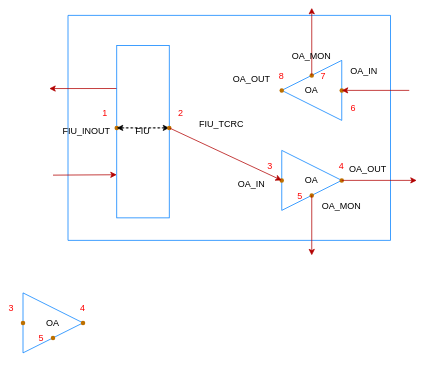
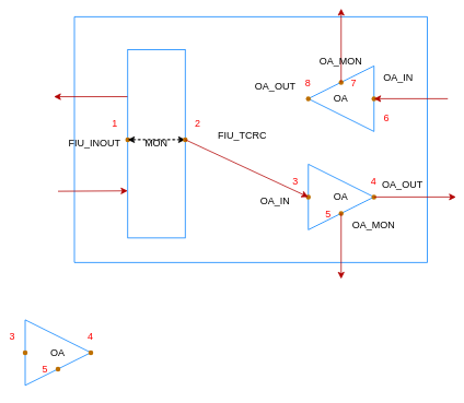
- <mxCell id="5" value="FIU" style="rounded=0;whiteSpace=wrap;html=1;comic=0;strokeColor=#007FFF;startSize=0;fillColor=none;points=[[0,0.25,0,0,0],[0,0.75,0,0,0],[1,0.25,0,0,0],[1,0.75,0,0,0]];container=1;dropTarget=1;collapsible=0;recursiveResize=0;expand=0;movable=1;" parent="2" vertex="1"><mxGeometry x="65" y="40" width="70" height="230" as="geometry" /></mxCell>
+ <mxCell id="5" value="MON" style="rounded=0;whiteSpace=wrap;html=1;comic=0;strokeColor=#007FFF;startSize=0;fillColor=none;points=[[0,0.25,0,0,0],[0,0.75,0,0,0],[1,0.25,0,0,0],[1,0.75,0,0,0]];container=1;dropTarget=1;collapsible=0;recursiveResize=0;expand=0;movable=1;" parent="2" vertex="1"><mxGeometry x="65" y="40" width="70" height="230" as="geometry" /></mxCell>
